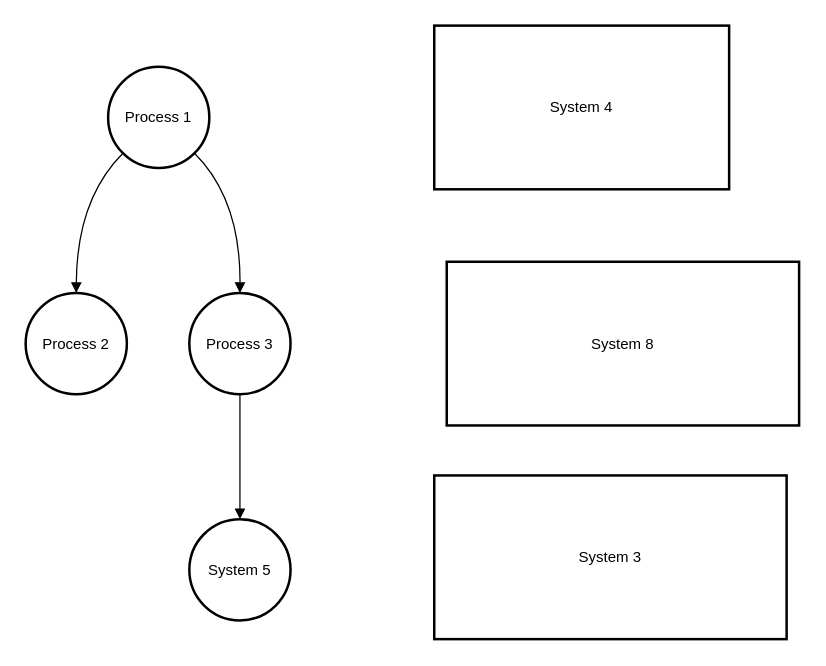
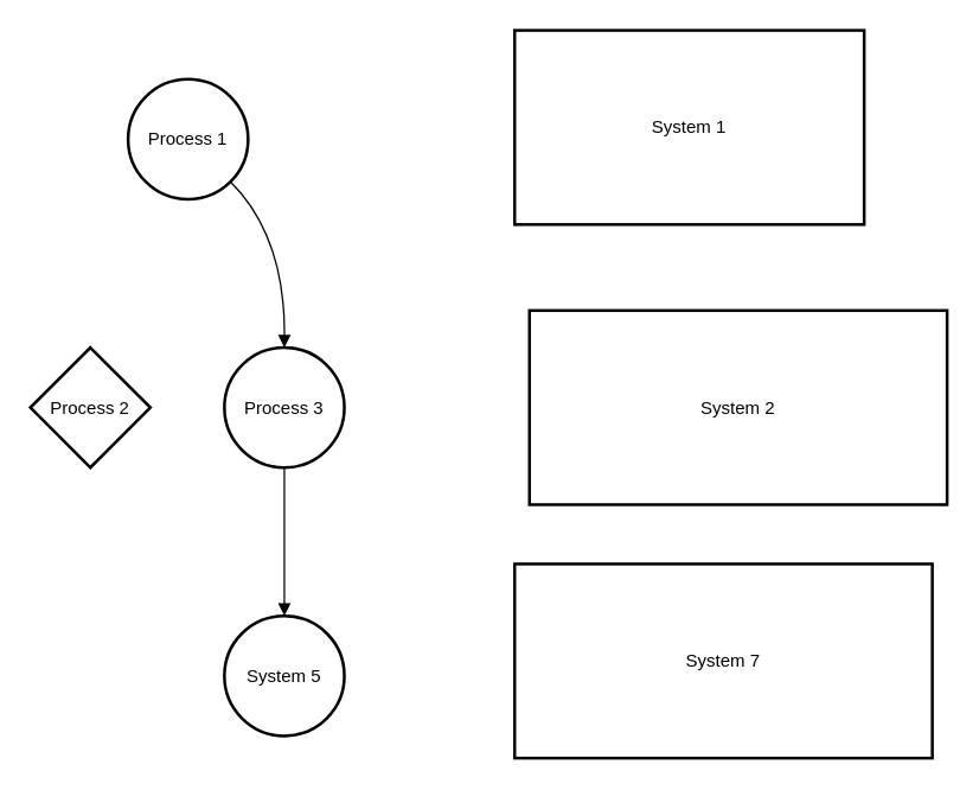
- <mxCell id="4" value="System 4" style="whiteSpace=wrap;strokeWidth=2;" parent="1" vertex="1"><mxGeometry x="347" width="236" height="131" as="geometry" y="20" /></mxCell>
+ <mxCell id="4" value="System 1" style="whiteSpace=wrap;strokeWidth=2;" parent="1" vertex="1"><mxGeometry x="347" width="236" height="131" as="geometry" y="20" /></mxCell>
- <mxCell id="9" value="" style="curved=1;startArrow=none;endArrow=block;exitX=0;exitY=1;entryX=0.5;entryY=0;" parent="1" source="5" target="6" edge="1"><mxGeometry relative="1" as="geometry"><Array as="points"><mxPoint x="61" y="159" /></Array></mxGeometry></mxCell>
- <mxCell id="6" value="Process 2" style="ellipse;aspect=fixed;strokeWidth=2;whiteSpace=wrap;" parent="1" vertex="1"><mxGeometry x="20" y="234" width="81" height="81" as="geometry" /></mxCell>
+ <mxCell id="6" value="Process 2" style="rhombus;aspect=fixed;strokeWidth=2;whiteSpace=wrap;" parent="1" vertex="1"><mxGeometry x="20" y="234" width="81" height="81" as="geometry" /></mxCell>
- <mxCell id="3" value="System 8" style="whiteSpace=wrap;strokeWidth=2;" parent="1" vertex="1"><mxGeometry x="357" y="209" width="282" height="131" as="geometry" /></mxCell>
+ <mxCell id="3" value="System 2" style="whiteSpace=wrap;strokeWidth=2;" parent="1" vertex="1"><mxGeometry x="357" y="209" width="282" height="131" as="geometry" /></mxCell>
- <mxCell id="2" value="System 3" style="whiteSpace=wrap;strokeWidth=2;" parent="1" vertex="1"><mxGeometry x="347" y="380" width="282" height="131" as="geometry" /></mxCell>
+ <mxCell id="2" value="System 7" style="whiteSpace=wrap;strokeWidth=2;" parent="1" vertex="1"><mxGeometry x="347" y="380" width="282" height="131" as="geometry" /></mxCell>
